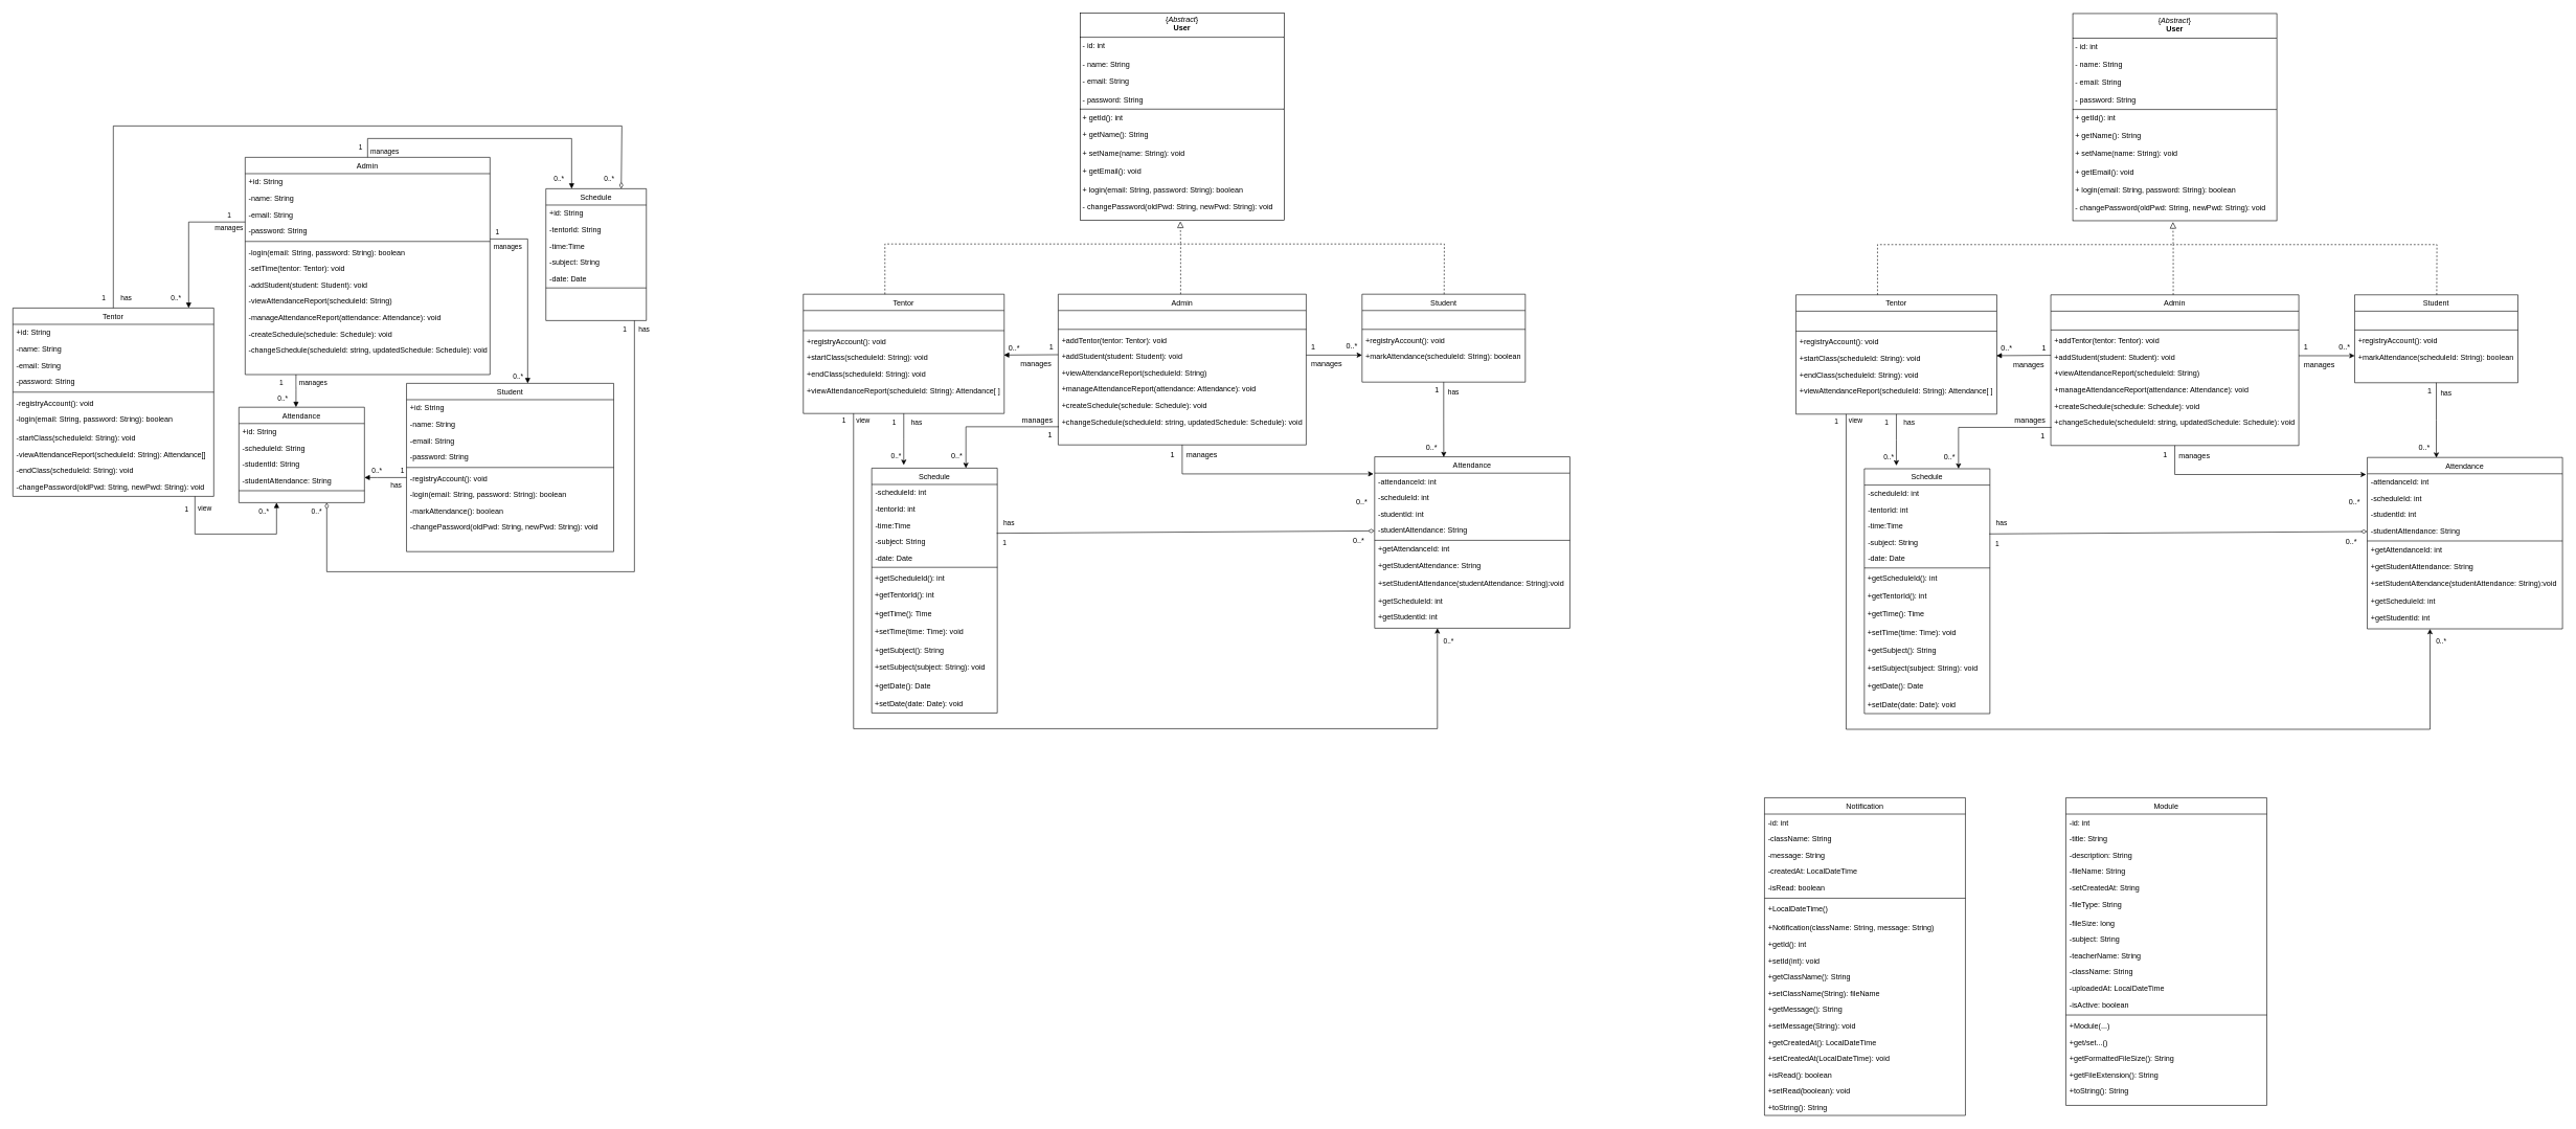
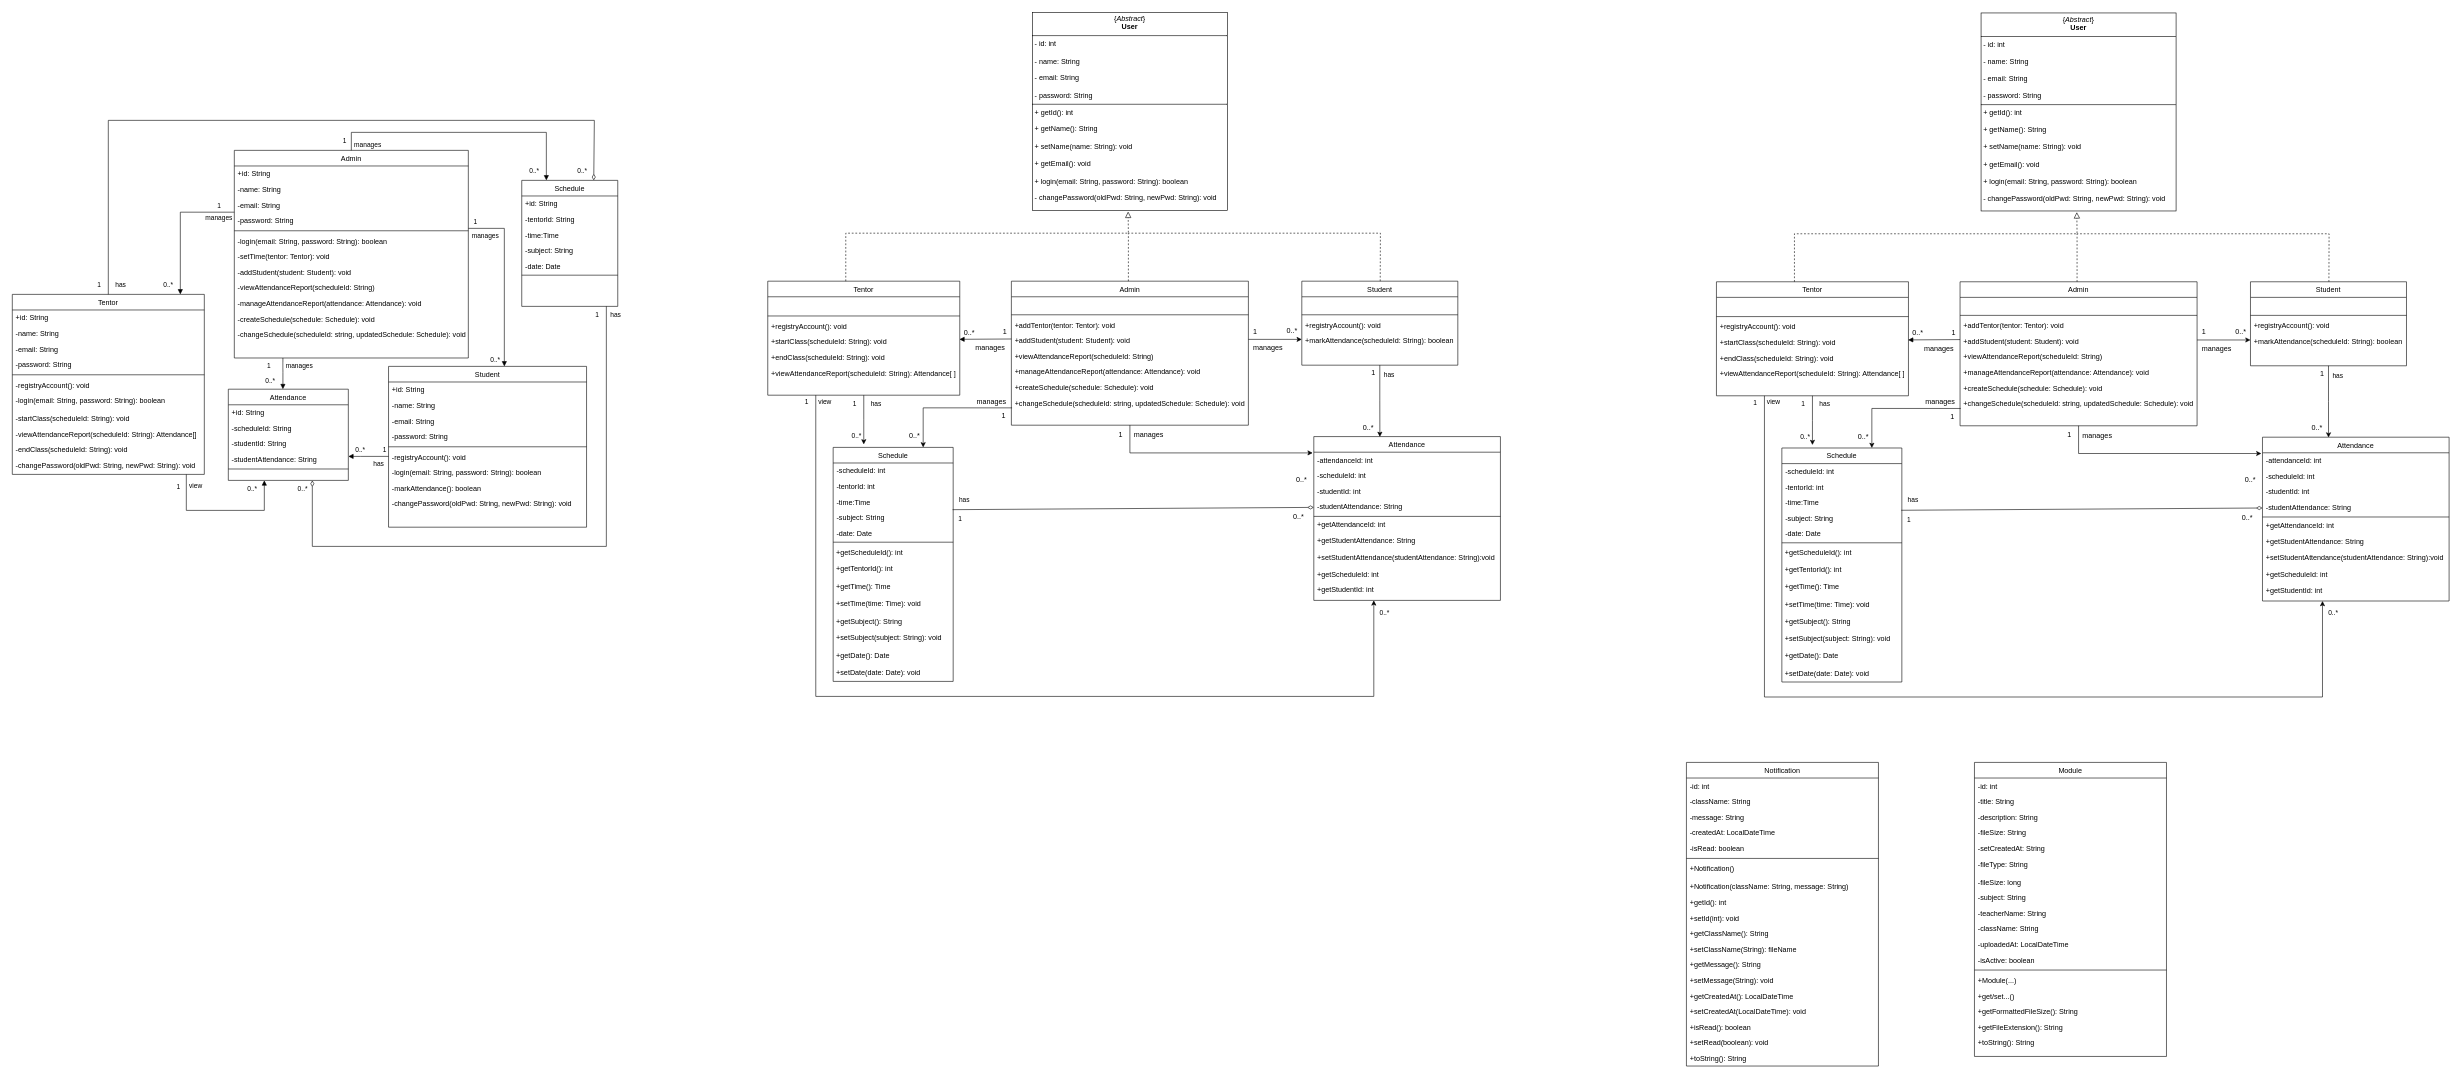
- <mxCell id="177" value="-fileName: String " style="text;align=left;verticalAlign=top;spacingLeft=4;spacingRight=4;overflow=hidden;rotatable=0;points=[[0,0.5],[1,0.5]];portConstraint=eastwest;" vertex="1" parent="173"><mxGeometry y="104" width="320" height="26" as="geometry" /></mxCell>
+ <mxCell id="177" value="-fileSize: String " style="text;align=left;verticalAlign=top;spacingLeft=4;spacingRight=4;overflow=hidden;rotatable=0;points=[[0,0.5],[1,0.5]];portConstraint=eastwest;" vertex="1" parent="173"><mxGeometry y="104" width="320" height="26" as="geometry" /></mxCell>
- <mxCell id="160" value="+LocalDateTime()" style="text;align=left;verticalAlign=top;spacingLeft=4;spacingRight=4;overflow=hidden;rotatable=0;points=[[0,0.5],[1,0.5]];portConstraint=eastwest;rounded=0;shadow=0;html=0;" vertex="1" parent="153"><mxGeometry y="164" width="320" height="30" as="geometry" /></mxCell>
+ <mxCell id="160" value="+Notification()" style="text;align=left;verticalAlign=top;spacingLeft=4;spacingRight=4;overflow=hidden;rotatable=0;points=[[0,0.5],[1,0.5]];portConstraint=eastwest;rounded=0;shadow=0;html=0;" vertex="1" parent="153"><mxGeometry y="164" width="320" height="30" as="geometry" /></mxCell>
